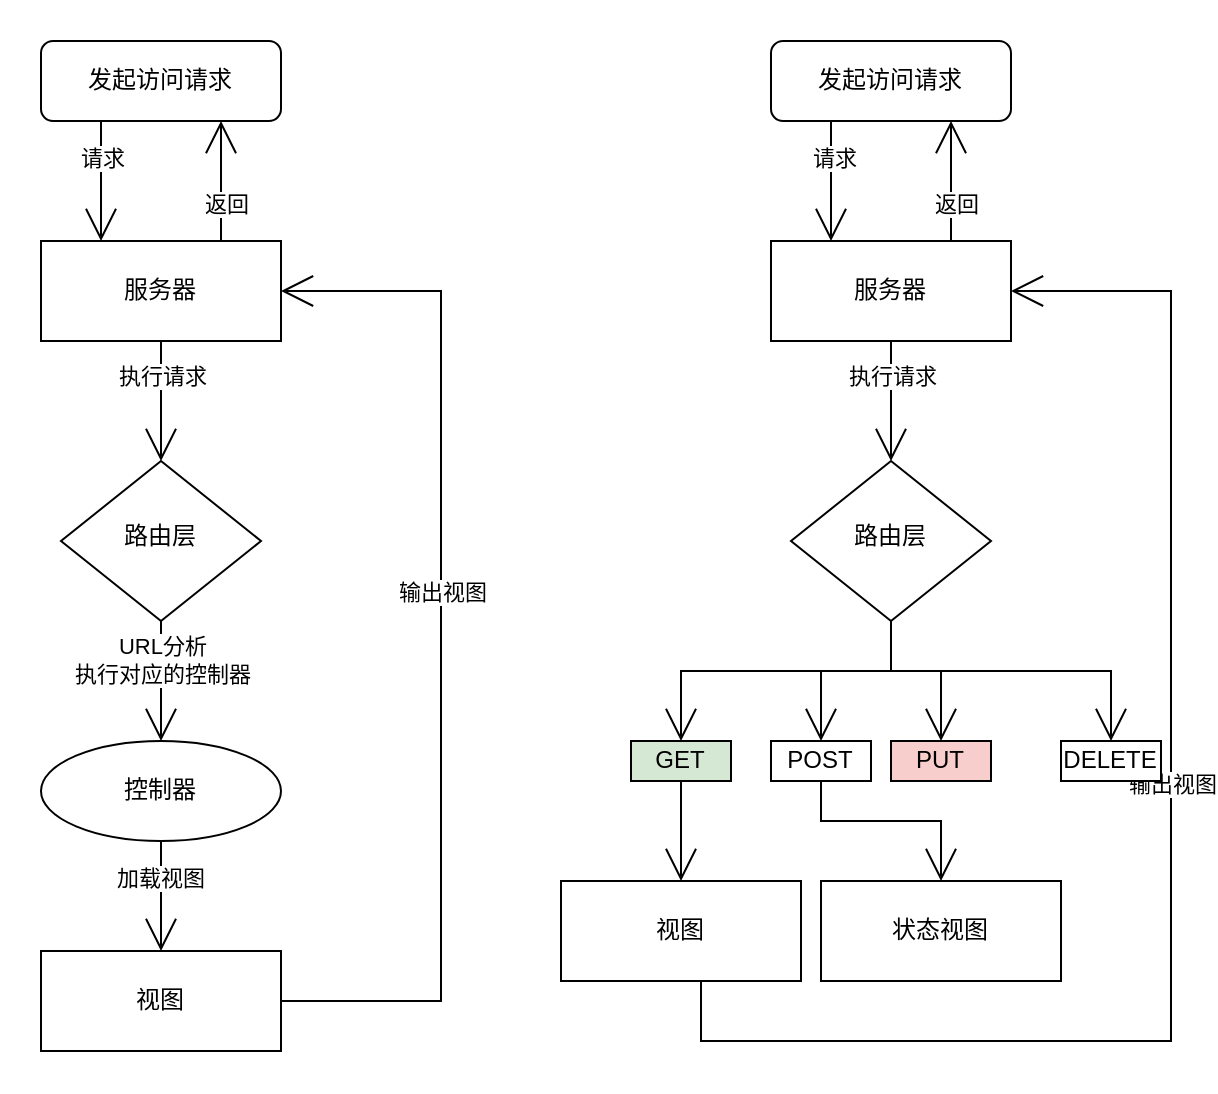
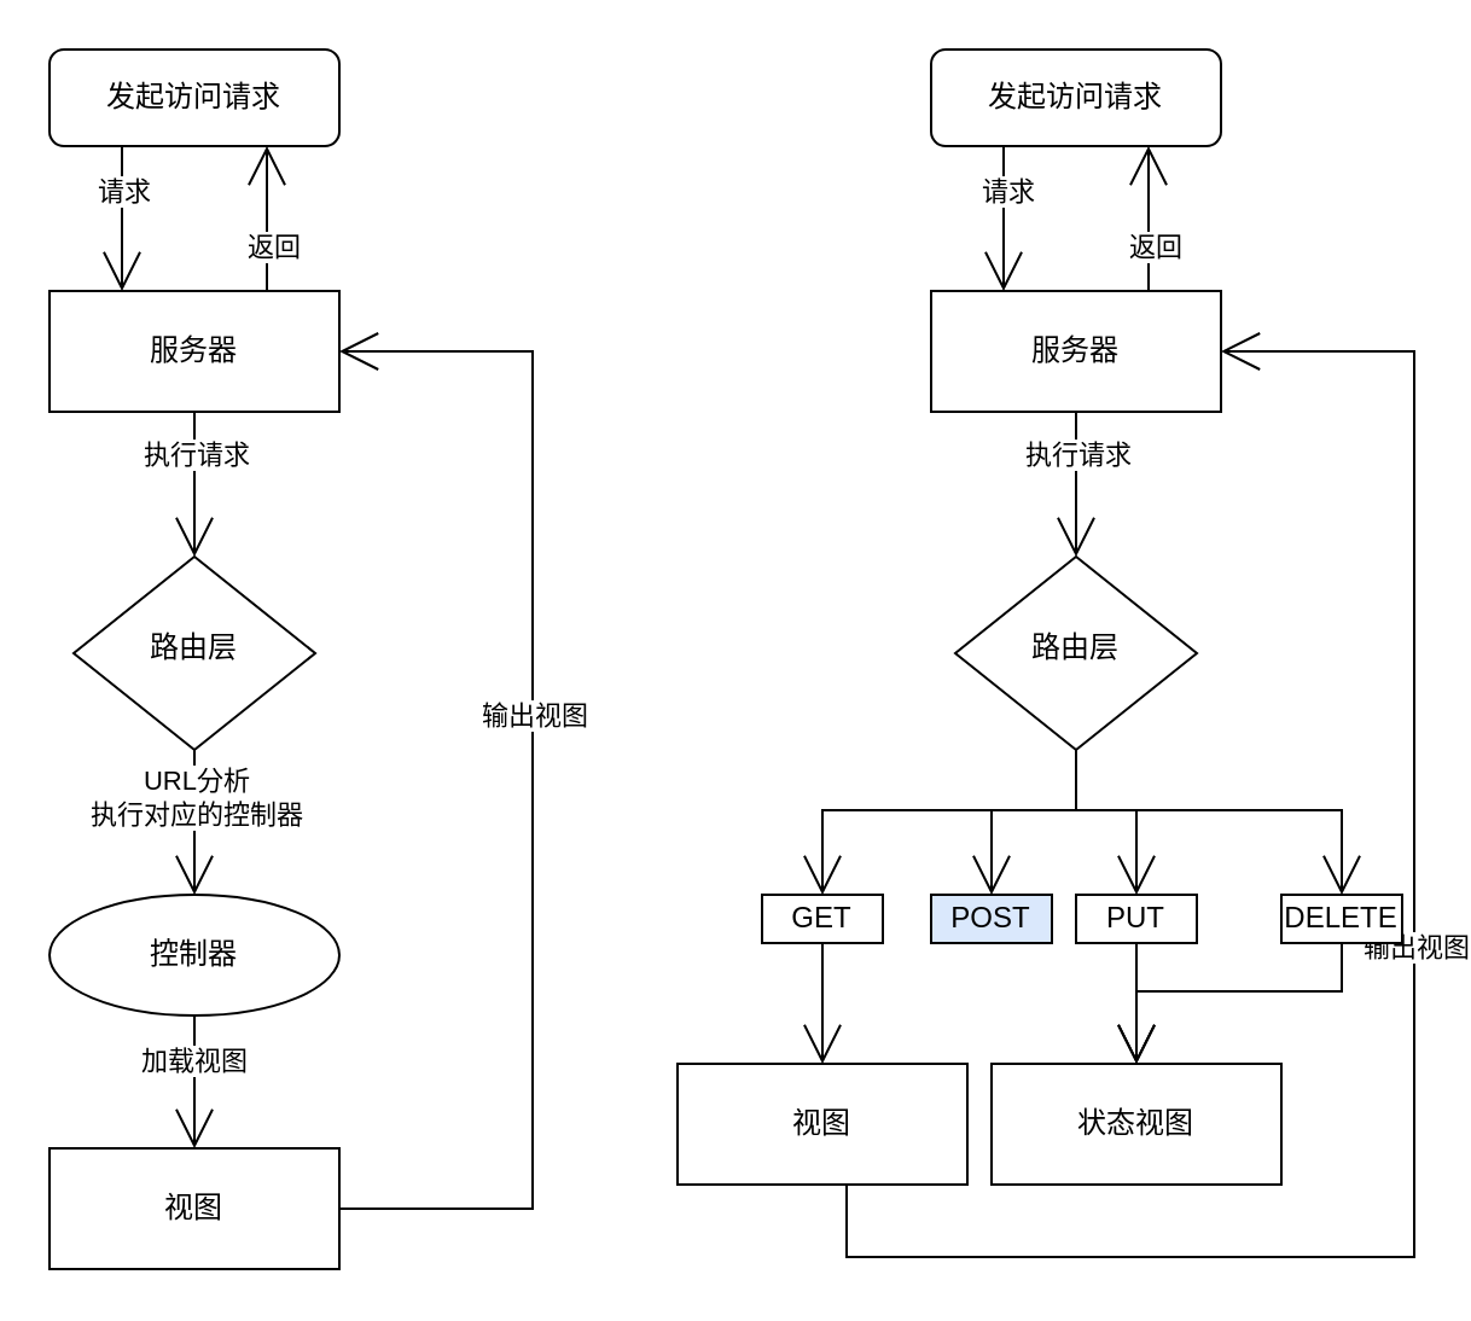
- <mxCell id="33" value="GET" style="rounded=0;whiteSpace=wrap;html=1;hachureGap=4;fillColor=#d5e8d4;" vertex="1" parent="1"><mxGeometry x="315" y="370" width="50" height="20" as="geometry" /></mxCell>
+ <mxCell id="33" value="GET" style="rounded=0;whiteSpace=wrap;html=1;hachureGap=4;" vertex="1" parent="1"><mxGeometry x="315" y="370" width="50" height="20" as="geometry" /></mxCell>
- <mxCell id="38" value="POST" style="rounded=0;whiteSpace=wrap;html=1;hachureGap=4;" vertex="1" parent="1"><mxGeometry x="385" y="370" width="50" height="20" as="geometry" /></mxCell>
+ <mxCell id="38" value="POST" style="rounded=0;whiteSpace=wrap;html=1;hachureGap=4;fillColor=#dae8fc;" vertex="1" parent="1"><mxGeometry x="385" y="370" width="50" height="20" as="geometry" /></mxCell>
- <mxCell id="40" value="PUT" style="rounded=0;whiteSpace=wrap;html=1;hachureGap=4;fillColor=#f8cecc;" vertex="1" parent="1"><mxGeometry x="445" y="370" width="50" height="20" as="geometry" /></mxCell>
+ <mxCell id="40" value="PUT" style="rounded=0;whiteSpace=wrap;html=1;hachureGap=4;" vertex="1" parent="1"><mxGeometry x="445" y="370" width="50" height="20" as="geometry" /></mxCell>
+ <mxCell id="39" style="edgeStyle=orthogonalEdgeStyle;rounded=0;orthogonalLoop=1;jettySize=auto;html=1;exitX=0.5;exitY=1;exitDx=0;exitDy=0;entryX=0.5;entryY=0;entryDx=0;entryDy=0;endArrow=open;startSize=14;endSize=14;sourcePerimeterSpacing=8;targetPerimeterSpacing=8;" edge="1" parent="1" source="40" target="43"><mxGeometry relative="1" as="geometry" /></mxCell>
- <mxCell id="37" style="edgeStyle=orthogonalEdgeStyle;rounded=0;orthogonalLoop=1;jettySize=auto;html=1;exitX=0.5;exitY=1;exitDx=0;exitDy=0;entryX=0.5;entryY=0;entryDx=0;entryDy=0;endArrow=open;startSize=14;endSize=14;sourcePerimeterSpacing=8;targetPerimeterSpacing=8;" edge="1" parent="1" source="38" target="43"><mxGeometry relative="1" as="geometry" /></mxCell>
+ <mxCell id="41" style="edgeStyle=orthogonalEdgeStyle;rounded=0;orthogonalLoop=1;jettySize=auto;html=1;exitX=0.5;exitY=1;exitDx=0;exitDy=0;entryX=0.5;entryY=0;entryDx=0;entryDy=0;endArrow=open;startSize=14;endSize=14;sourcePerimeterSpacing=8;targetPerimeterSpacing=8;" edge="1" parent="1" source="42" target="43"><mxGeometry relative="1" as="geometry" /></mxCell>
